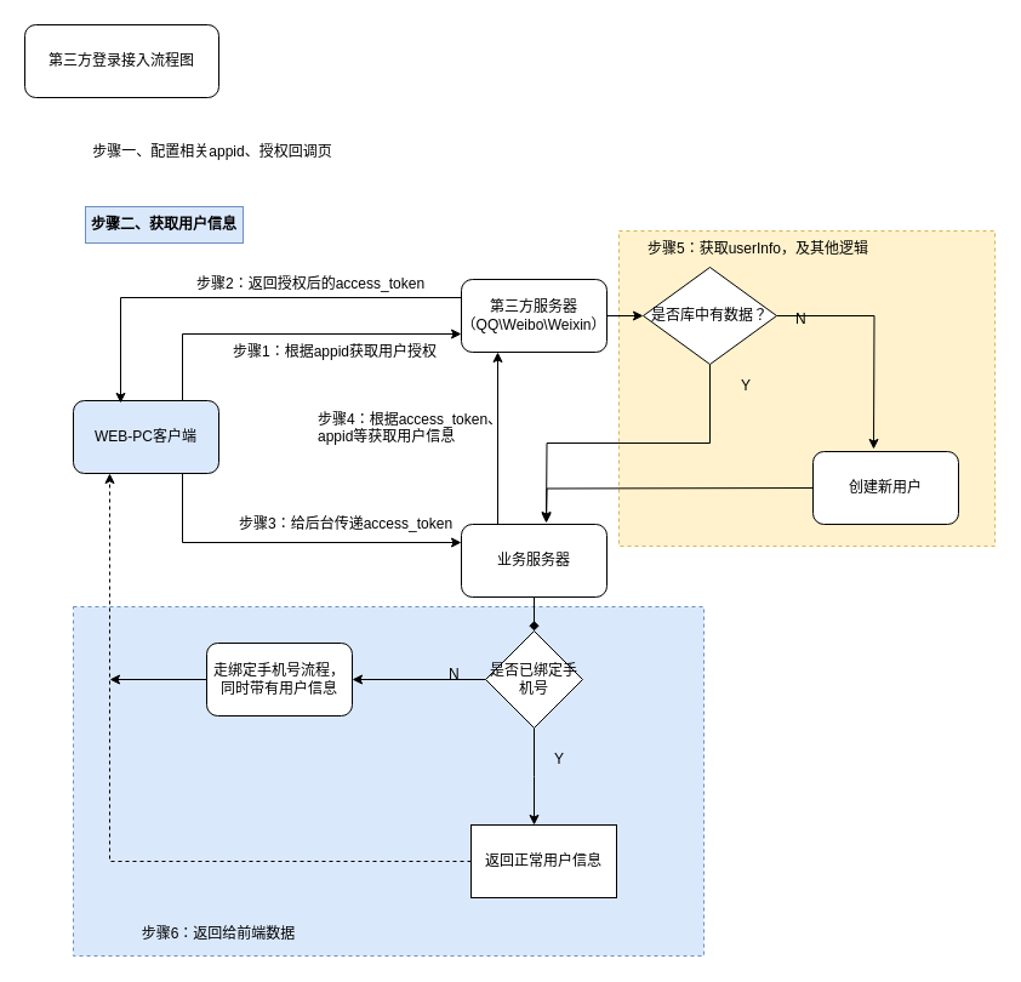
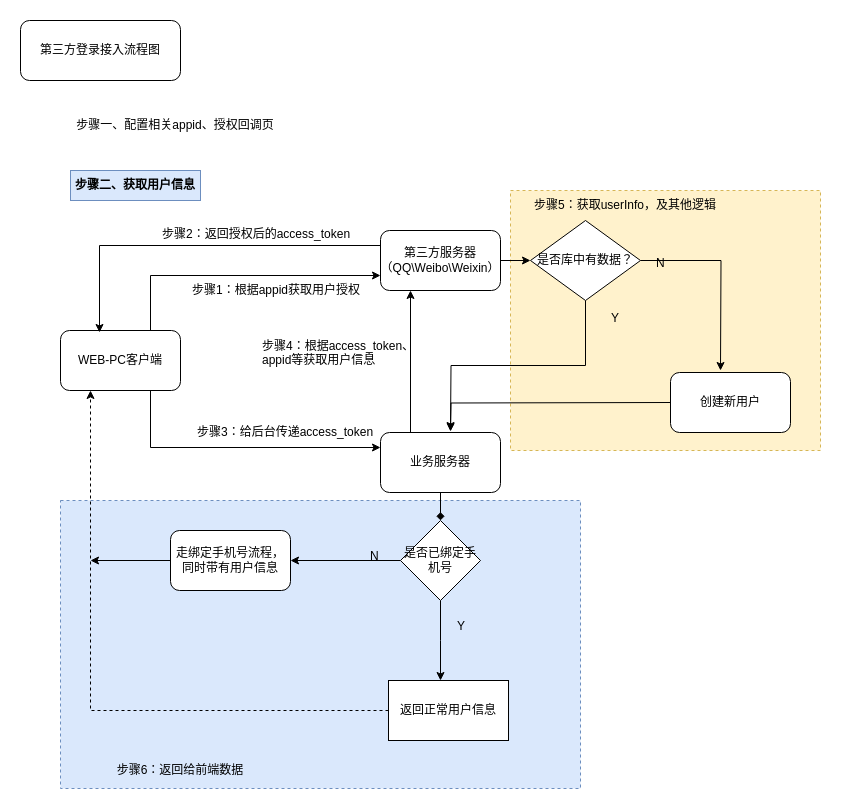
- <mxCell id="9" value="WEB-PC客户端" style="rounded=1;whiteSpace=wrap;html=1;fillColor=#dae8fc;" vertex="1" parent="1"><mxGeometry x="60" y="330" width="120" height="60" as="geometry" /></mxCell>
+ <mxCell id="9" value="WEB-PC客户端" style="rounded=1;whiteSpace=wrap;html=1;" vertex="1" parent="1"><mxGeometry x="60" y="330" width="120" height="60" as="geometry" /></mxCell>
